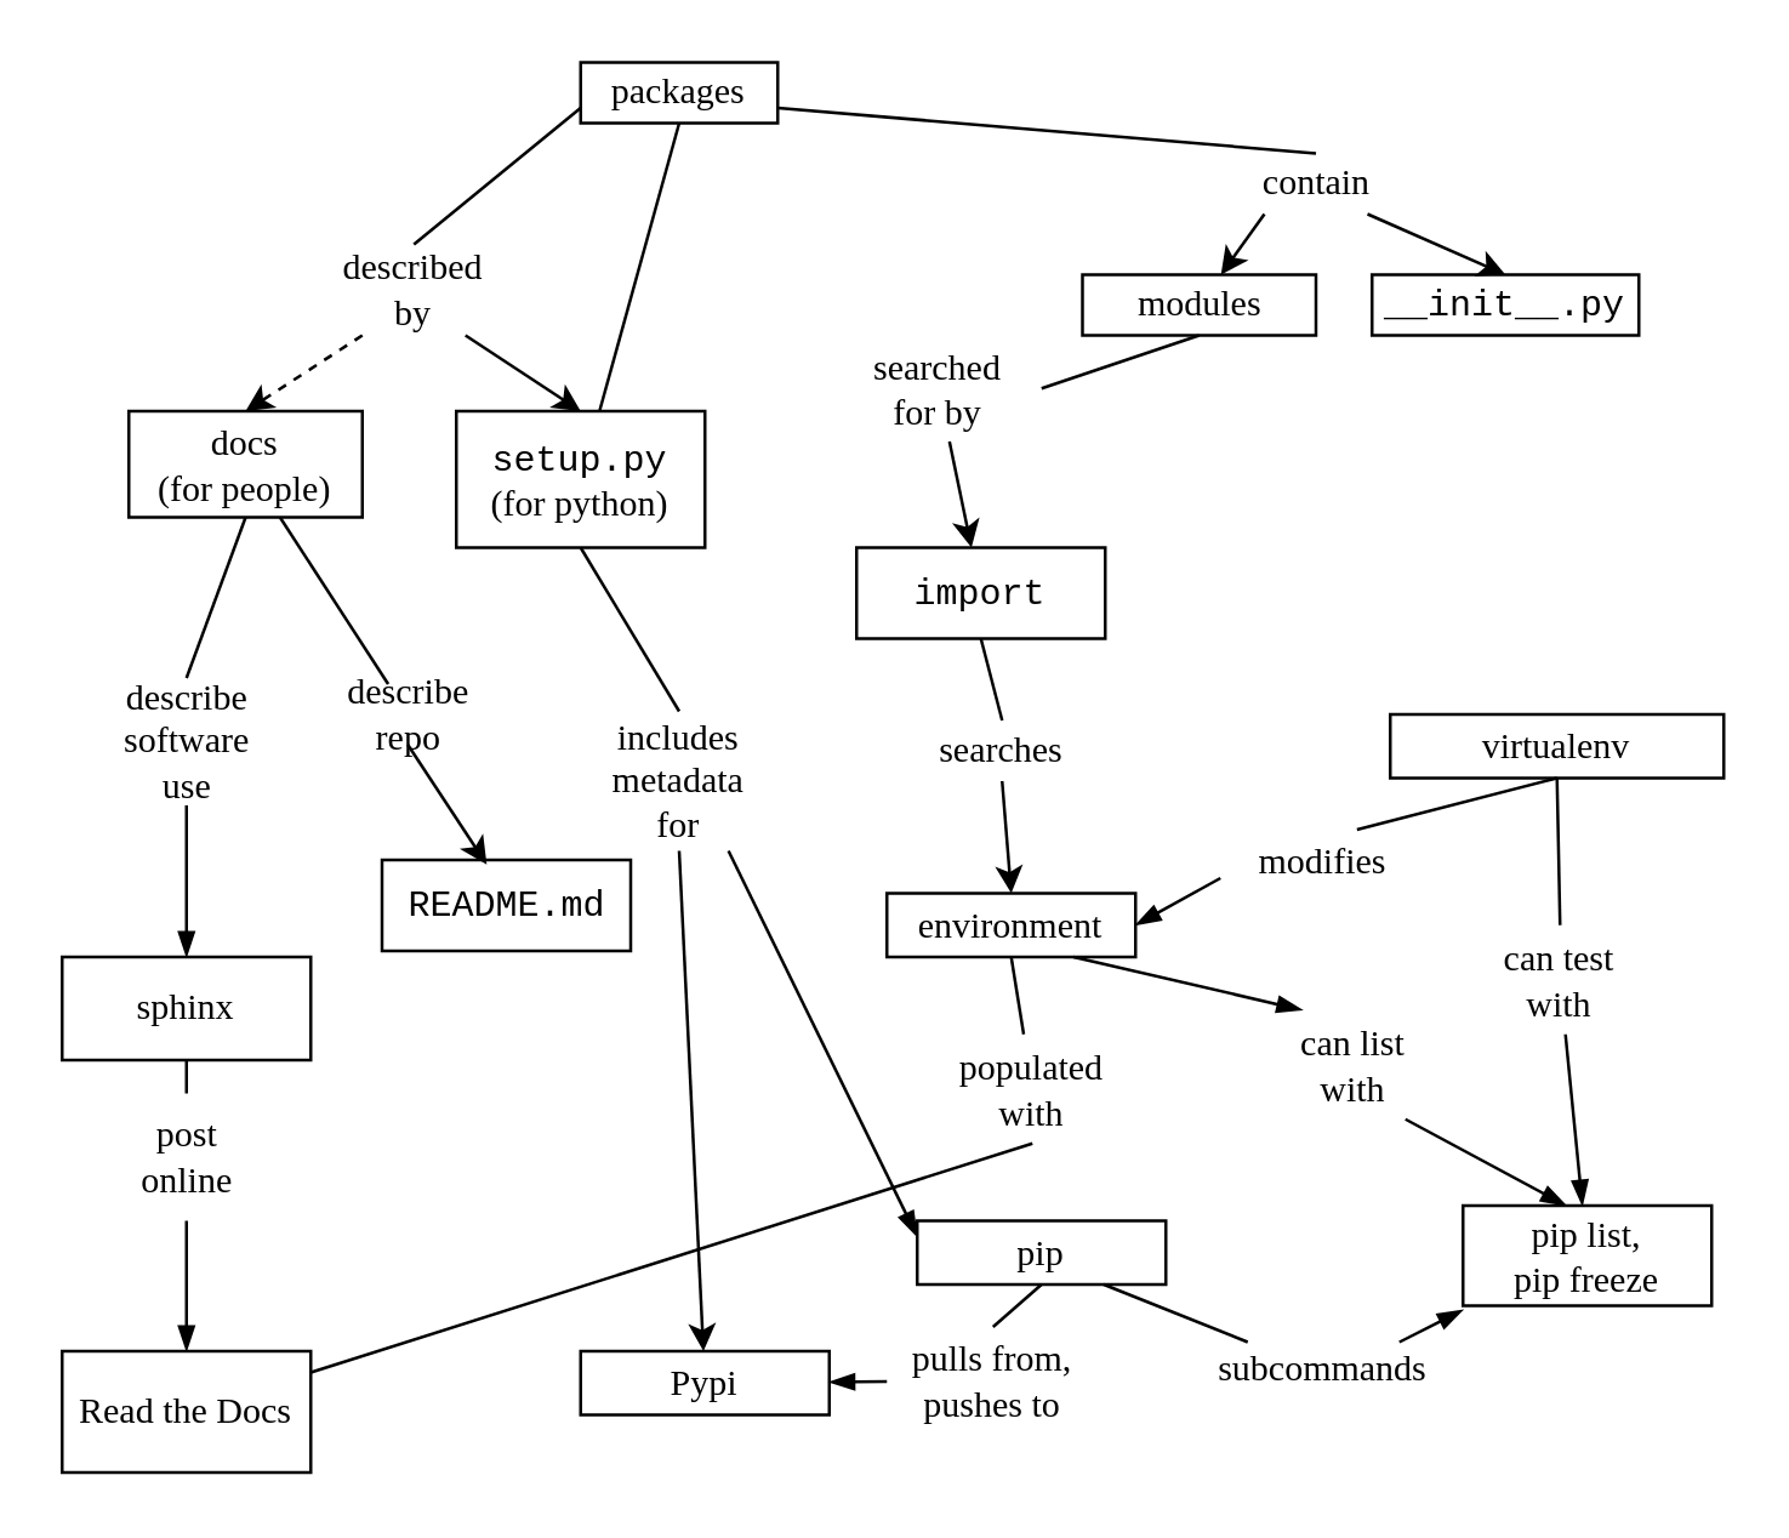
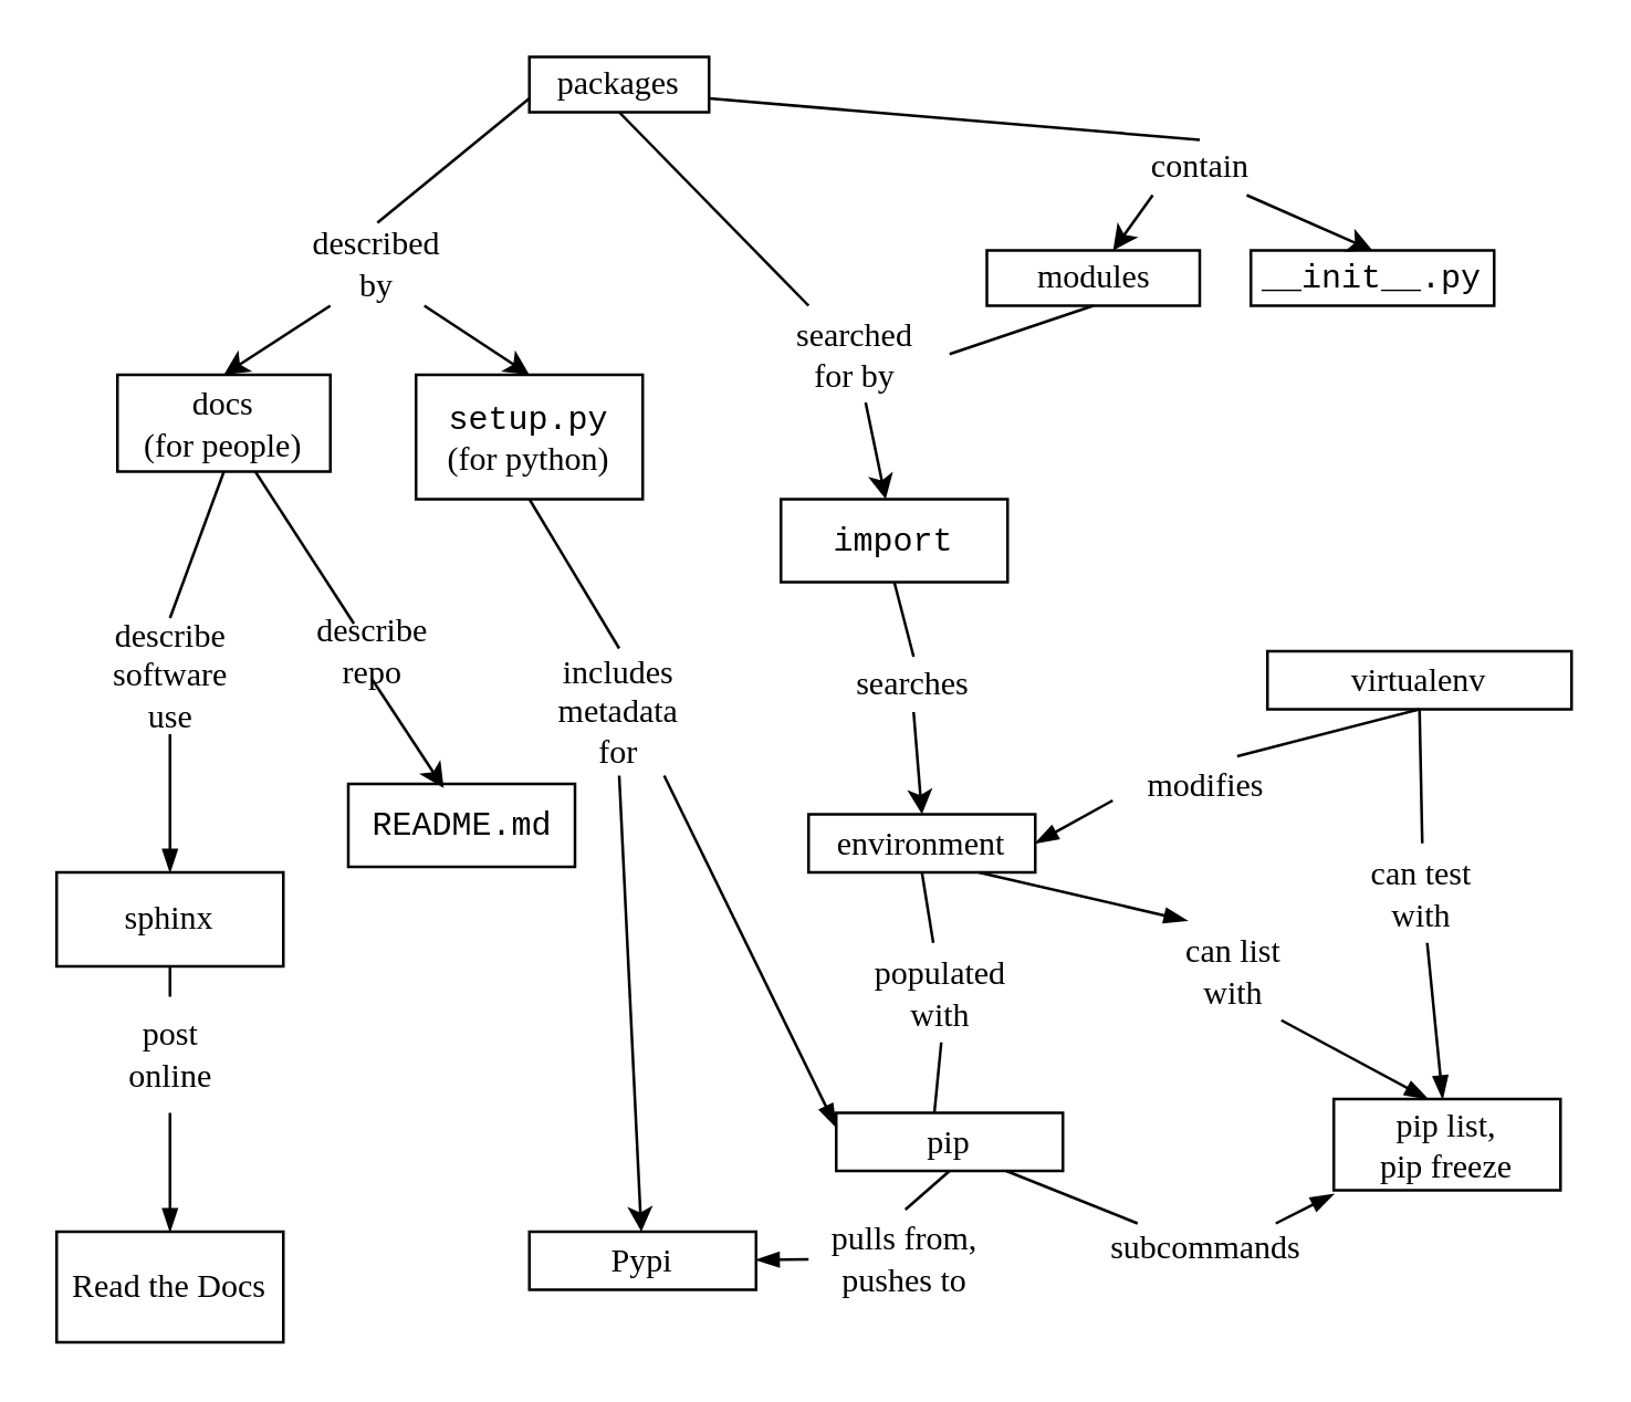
- <mxCell id="3" style="edgeStyle=none;rounded=0;orthogonalLoop=1;jettySize=auto;html=1;exitX=0.5;exitY=1;exitDx=0;exitDy=0;startArrow=none;startFill=0;endArrow=none;endFill=0;" edge="1" parent="1" source="4" target="31"><mxGeometry relative="1" as="geometry" /></mxCell>
+ <mxCell id="3" style="edgeStyle=none;rounded=0;orthogonalLoop=1;jettySize=auto;html=1;exitX=0.5;exitY=1;exitDx=0;exitDy=0;entryX=0.25;entryY=0;entryDx=0;entryDy=0;startArrow=none;startFill=0;endArrow=none;endFill=0;" edge="1" parent="1" source="4" target="35"><mxGeometry relative="1" as="geometry" /></mxCell>
- <mxCell id="5" style="edgeStyle=none;rounded=0;orthogonalLoop=1;jettySize=auto;html=1;exitX=0.25;exitY=1;exitDx=0;exitDy=0;entryX=0.5;entryY=0;entryDx=0;entryDy=0;startArrow=none;startFill=0;endArrow=classic;endFill=1;dashed=1;" edge="1" parent="1" source="7" target="20"><mxGeometry relative="1" as="geometry" /></mxCell>
+ <mxCell id="5" style="edgeStyle=none;rounded=0;orthogonalLoop=1;jettySize=auto;html=1;exitX=0.25;exitY=1;exitDx=0;exitDy=0;entryX=0.5;entryY=0;entryDx=0;entryDy=0;startArrow=none;startFill=0;endArrow=classic;endFill=1;" edge="1" parent="1" source="7" target="20"><mxGeometry relative="1" as="geometry" /></mxCell>
- <mxCell id="51" style="edgeStyle=none;rounded=0;orthogonalLoop=1;jettySize=auto;html=1;exitX=0.5;exitY=1;exitDx=0;exitDy=0;startArrow=none;startFill=0;endArrow=none;endFill=0;" edge="1" parent="1" source="52" target="28"><mxGeometry relative="1" as="geometry" /></mxCell>
+ <mxCell id="51" style="edgeStyle=none;rounded=0;orthogonalLoop=1;jettySize=auto;html=1;exitX=0.5;exitY=1;exitDx=0;exitDy=0;entryX=0.433;entryY=0;entryDx=0;entryDy=0;entryPerimeter=0;startArrow=none;startFill=0;endArrow=none;endFill=0;" edge="1" parent="1" source="52" target="43"><mxGeometry relative="1" as="geometry" /></mxCell>
